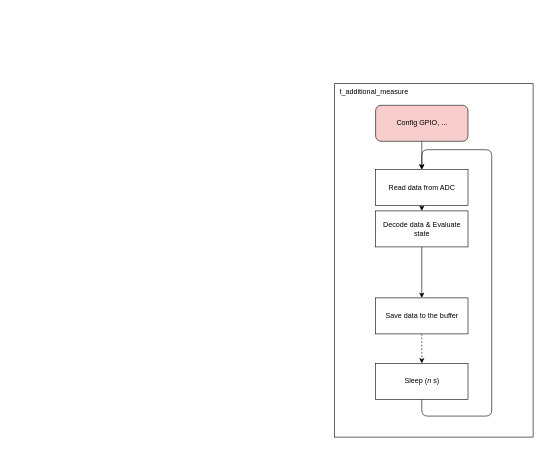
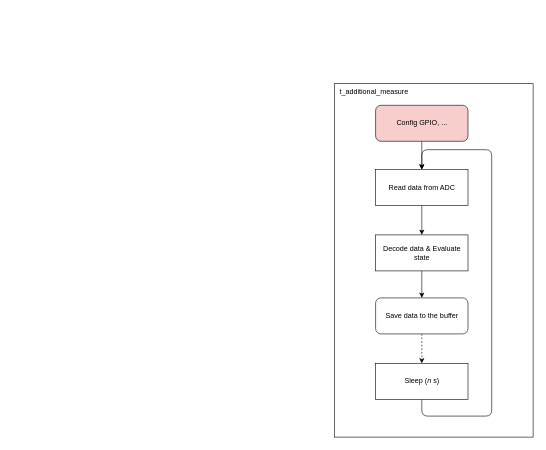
- <mxCell id="10" value="Decode data &amp;amp; Evaluate state" style="rounded=0;whiteSpace=wrap;html=1;flipV=1;flipH=1;" parent="1" vertex="1"><mxGeometry x="625.5" y="351" width="154" height="60" as="geometry" /></mxCell>
+ <mxCell id="10" value="Decode data &amp;amp; Evaluate state" style="rounded=0;whiteSpace=wrap;html=1;flipV=1;flipH=1;" parent="1" vertex="1"><mxGeometry x="625.5" y="391" width="154" height="60" as="geometry" /></mxCell>
- <mxCell id="6" value="Save data to the buffer" style="rounded=0;whiteSpace=wrap;html=1;flipV=1;flipH=1;" parent="1" vertex="1"><mxGeometry x="625.5" y="496" width="154" height="60" as="geometry" /></mxCell>
+ <mxCell id="6" value="Save data to the buffer" style="whiteSpace=wrap;html=1;flipV=1;flipH=1;rounded=1;" parent="1" vertex="1"><mxGeometry x="625.5" y="496" width="154" height="60" as="geometry" /></mxCell>
